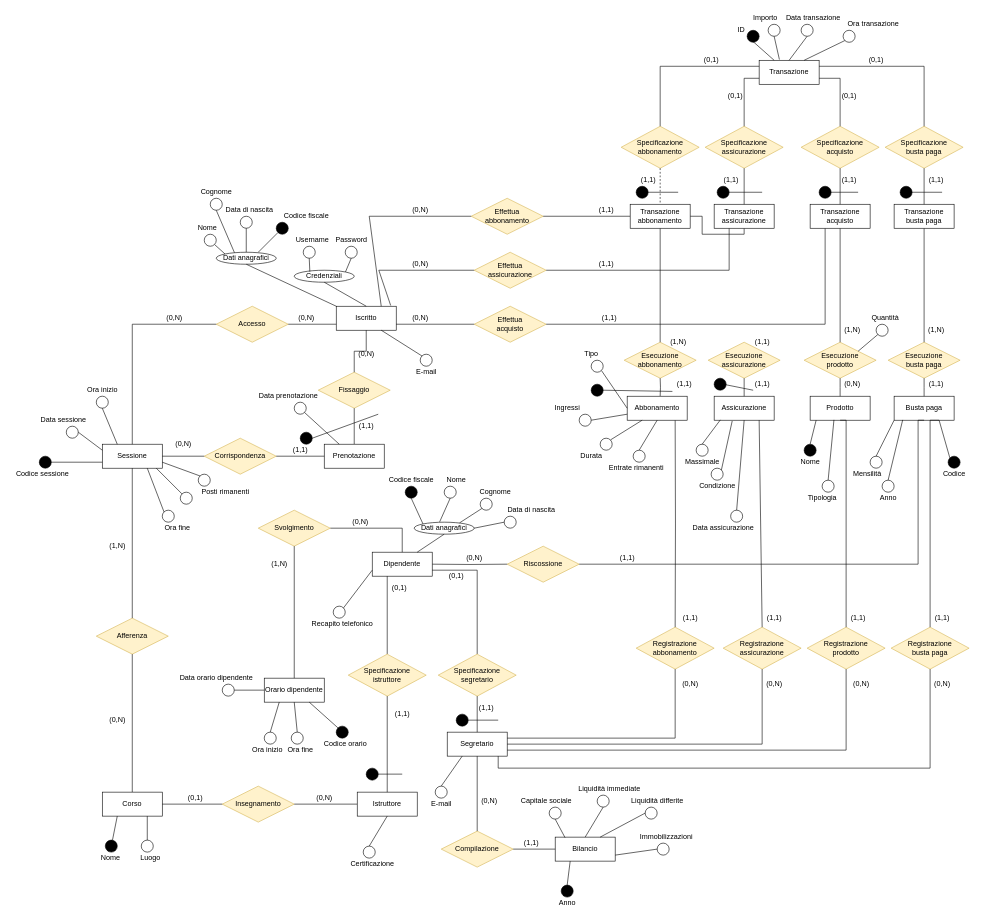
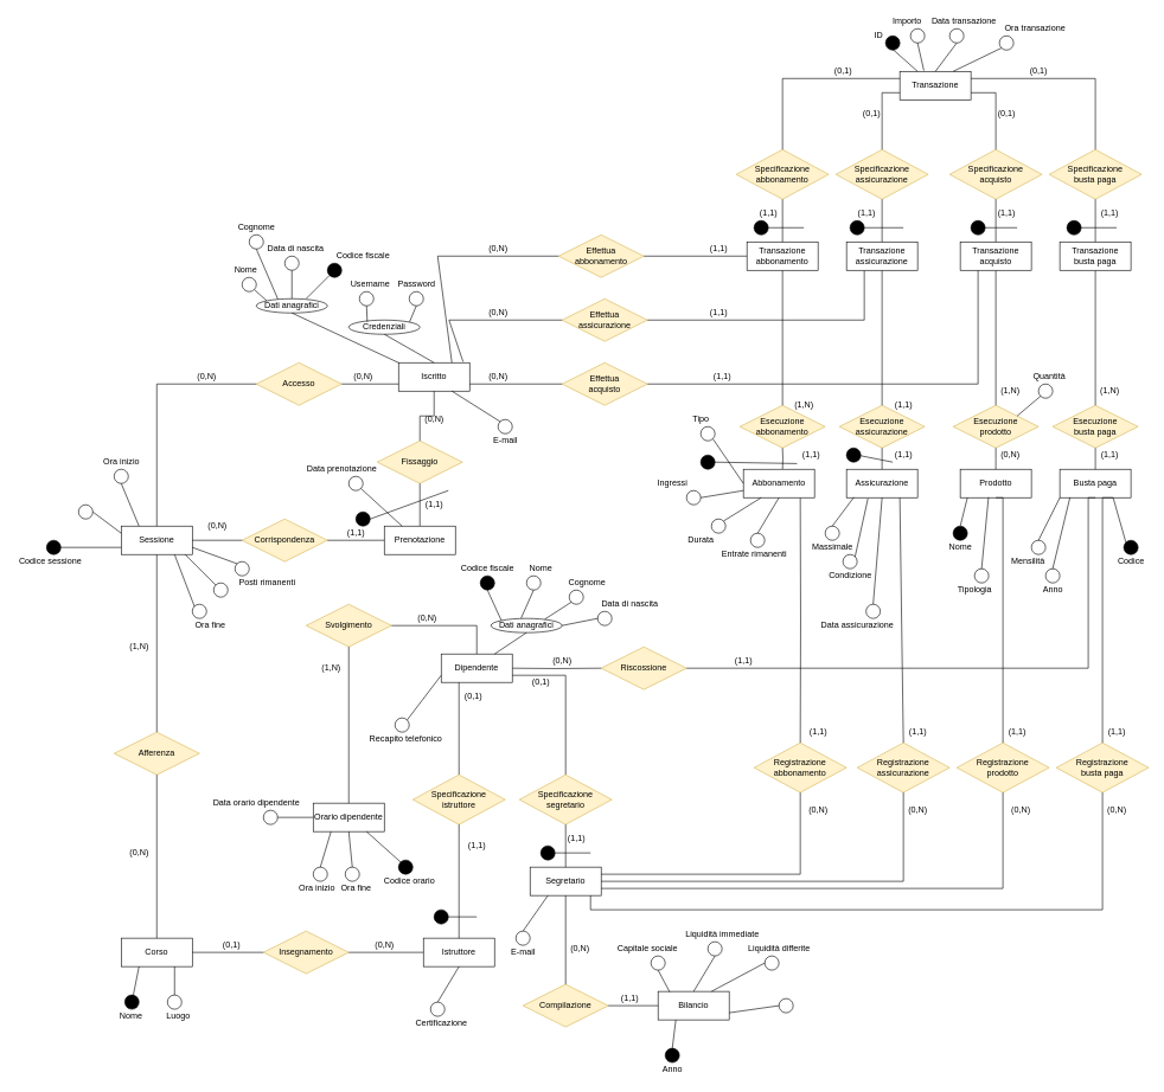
- <mxCell id="181" value="" style="endArrow=none;html=1;rounded=0;exitX=0.5;exitY=1;exitDx=0;exitDy=0;entryX=0.5;entryY=0;entryDx=0;entryDy=0;dashed=1;" parent="1" source="180" target="166" edge="1"><mxGeometry relative="1" as="geometry"><mxPoint x="1270" y="290" as="sourcePoint" /><mxPoint x="1430" y="290" as="targetPoint" /></mxGeometry></mxCell>
+ <mxCell id="181" value="" style="endArrow=none;html=1;rounded=0;exitX=0.5;exitY=1;exitDx=0;exitDy=0;entryX=0.5;entryY=0;entryDx=0;entryDy=0;" parent="1" source="180" target="166" edge="1"><mxGeometry relative="1" as="geometry"><mxPoint x="1270" y="290" as="sourcePoint" /><mxPoint x="1430" y="290" as="targetPoint" /></mxGeometry></mxCell>
- <mxCell id="22" value="" style="endArrow=none;html=1;rounded=0;edgeStyle=orthogonalEdgeStyle;exitX=0.5;exitY=1;exitDx=0;exitDy=0;" parent="1" source="167" target="166" edge="1"><mxGeometry relative="1" as="geometry"><mxPoint x="1240" y="380" as="sourcePoint" /><mxPoint x="1190" y="590" as="targetPoint" /></mxGeometry></mxCell>
+ <mxCell id="22" value="" style="endArrow=none;html=1;rounded=0;edgeStyle=orthogonalEdgeStyle;entryX=0.5;entryY=0;entryDx=0;entryDy=0;exitX=0.5;exitY=1;exitDx=0;exitDy=0;" parent="1" source="167" target="21" edge="1"><mxGeometry relative="1" as="geometry"><mxPoint x="1240" y="380" as="sourcePoint" /><mxPoint x="1190" y="590" as="targetPoint" /></mxGeometry></mxCell>
- <mxCell id="310" value="Data sessione" style="text;html=1;align=center;verticalAlign=middle;resizable=0;points=[];autosize=1;strokeColor=none;fillColor=none;" parent="1" vertex="1"><mxGeometry x="60" y="690" width="90" height="20" as="geometry" /></mxCell>
- <mxCell id="257" value="Immobilizzazioni" style="text;html=1;align=center;verticalAlign=middle;resizable=0;points=[];autosize=1;strokeColor=none;fillColor=none;" parent="1" vertex="1"><mxGeometry x="1060" y="1385" width="100" height="20" as="geometry" /></mxCell>
